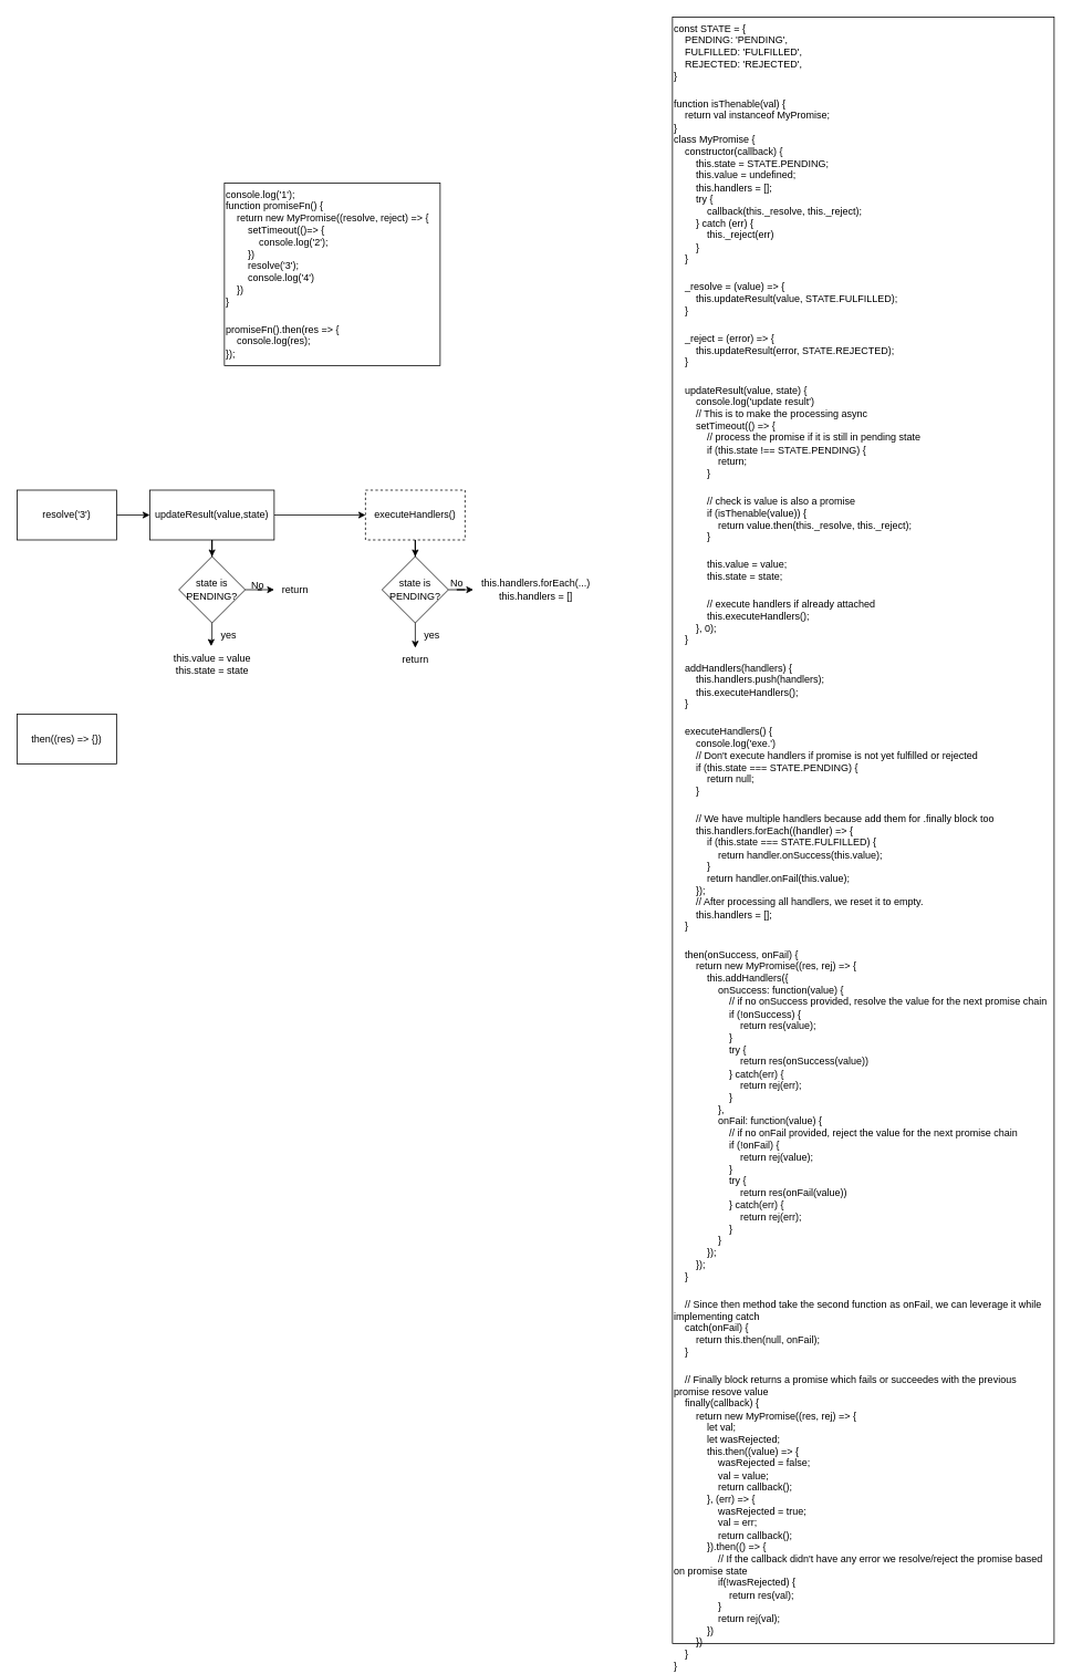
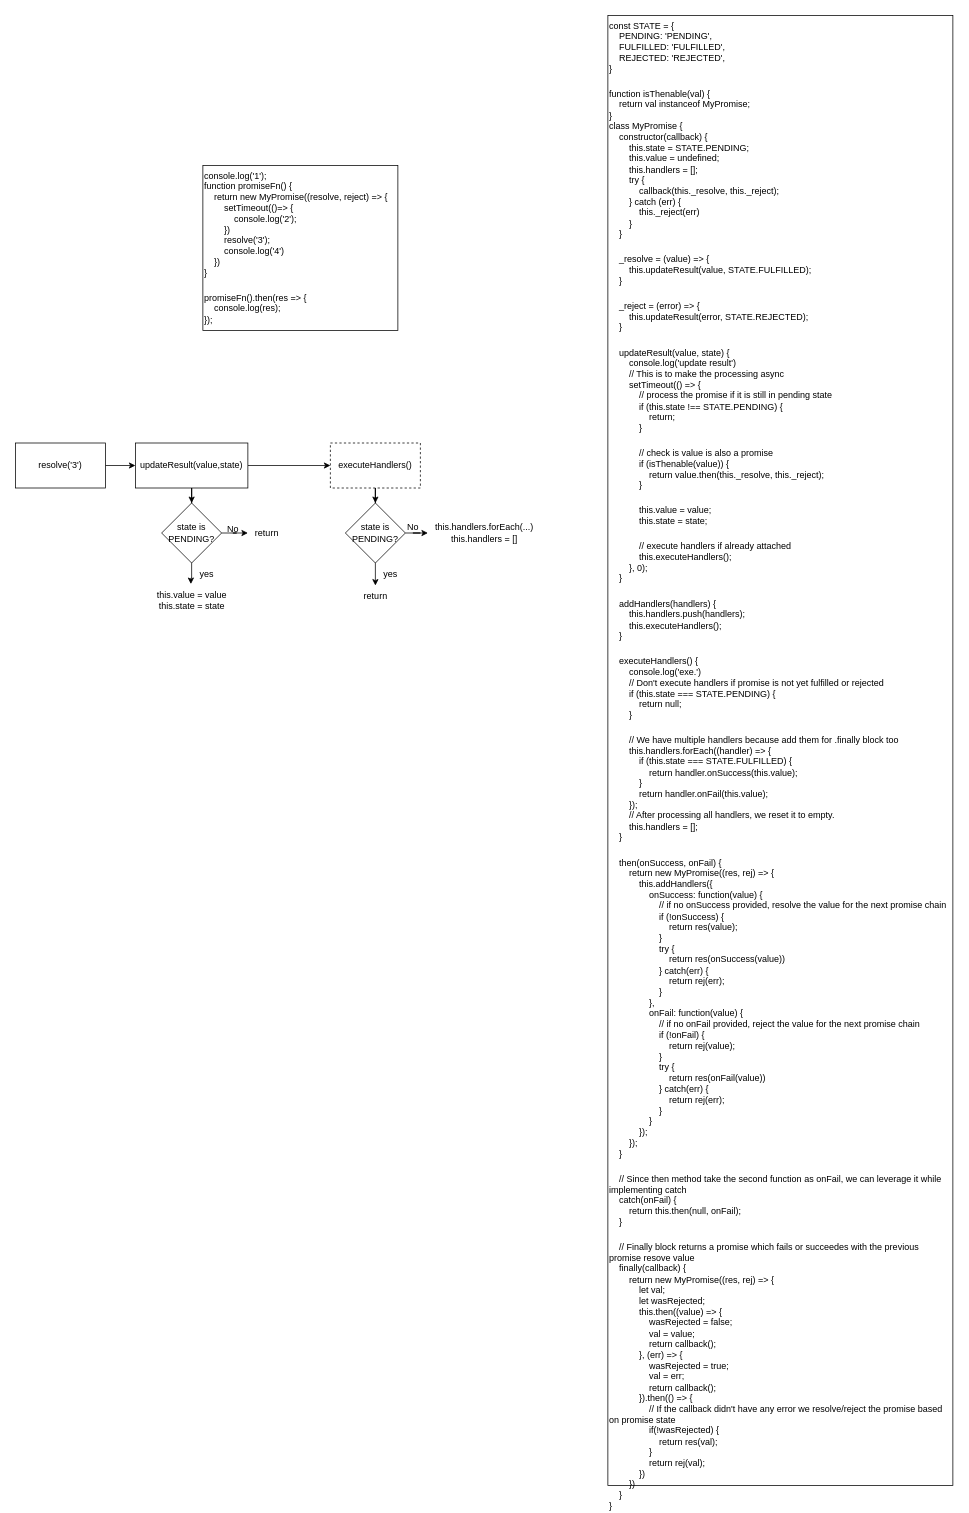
- <mxCell id="25" value="then((res) =&amp;gt; {})" style="rounded=0;whiteSpace=wrap;html=1;" vertex="1" parent="1"><mxGeometry x="20" y="860" width="120" height="60" as="geometry" /></mxCell>
